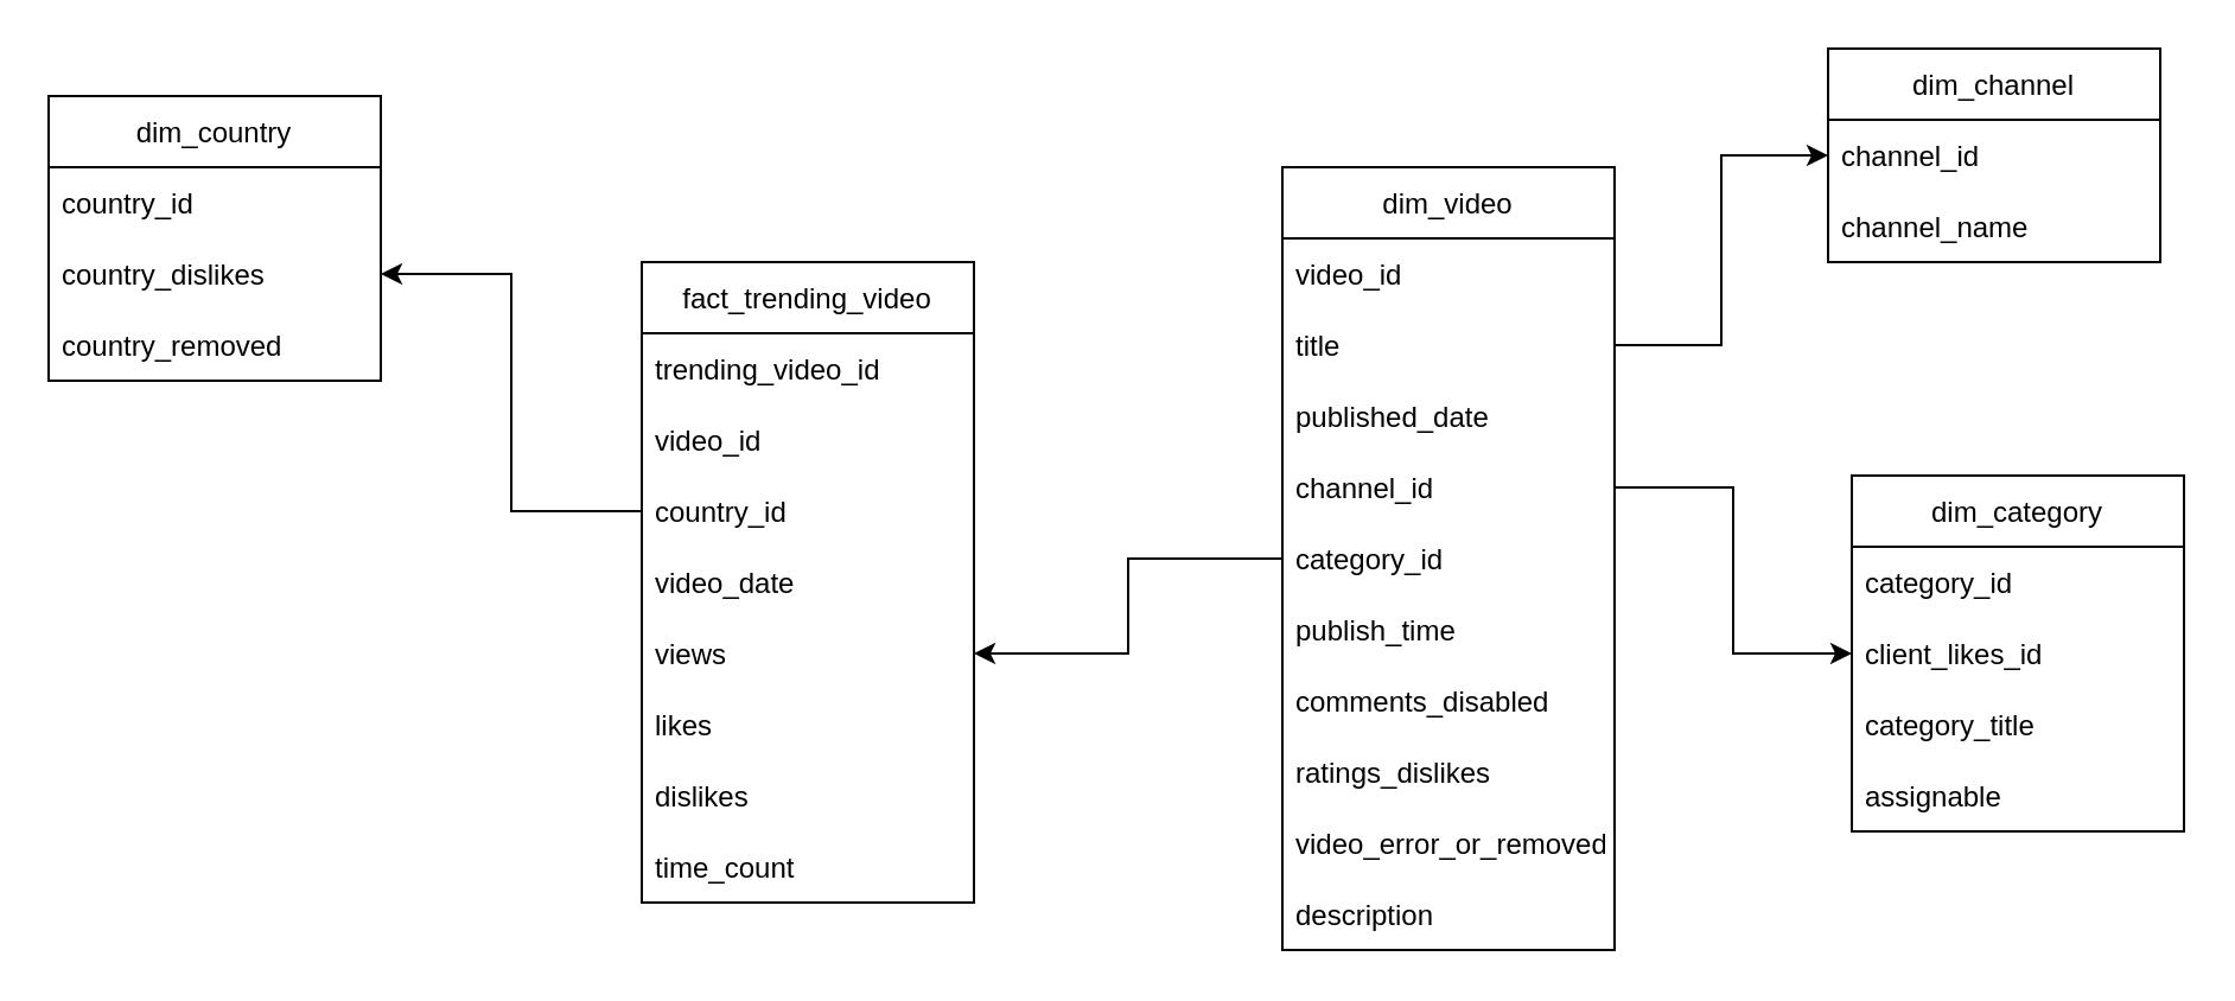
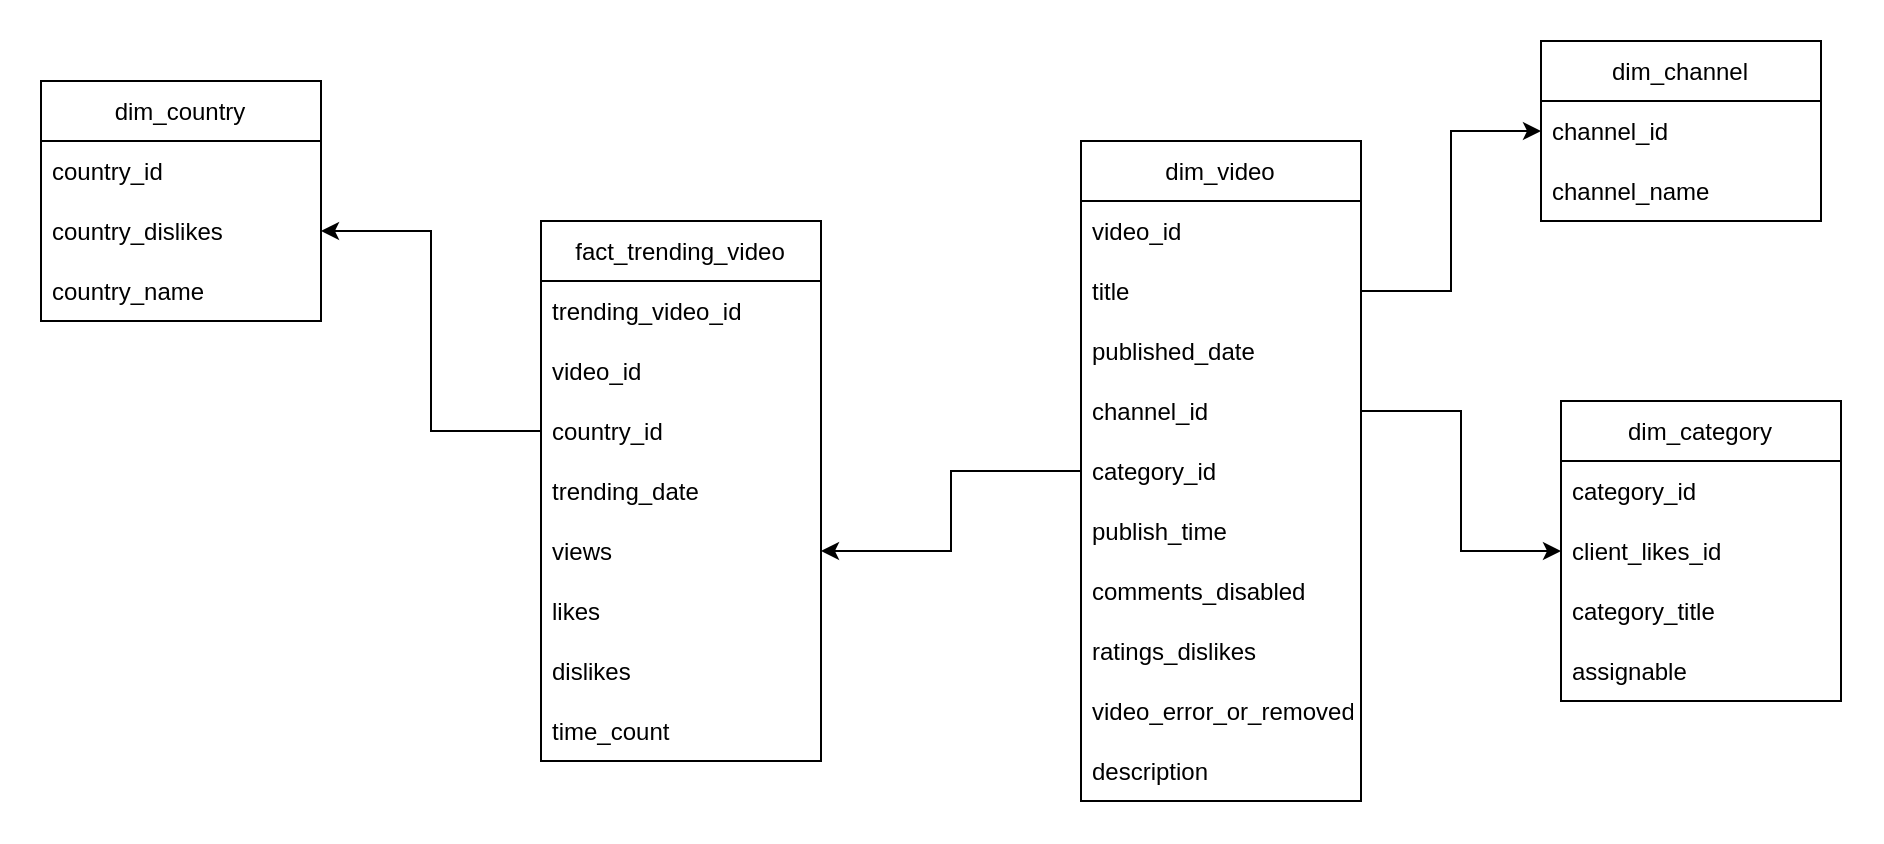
- <mxCell id="33" value="country_removed" style="text;strokeColor=none;fillColor=none;align=left;verticalAlign=middle;spacingLeft=4;spacingRight=4;overflow=hidden;points=[[0,0.5],[1,0.5]];portConstraint=eastwest;rotatable=0;" vertex="1" parent="30"><mxGeometry y="90" width="140" height="30" as="geometry" /></mxCell>
+ <mxCell id="33" value="country_name" style="text;strokeColor=none;fillColor=none;align=left;verticalAlign=middle;spacingLeft=4;spacingRight=4;overflow=hidden;points=[[0,0.5],[1,0.5]];portConstraint=eastwest;rotatable=0;" vertex="1" parent="30"><mxGeometry y="90" width="140" height="30" as="geometry" /></mxCell>
- <mxCell id="25" value="video_date" style="text;strokeColor=none;fillColor=none;align=left;verticalAlign=middle;spacingLeft=4;spacingRight=4;overflow=hidden;points=[[0,0.5],[1,0.5]];portConstraint=eastwest;rotatable=0;" vertex="1" parent="21"><mxGeometry y="120" width="140" height="30" as="geometry" /></mxCell>
+ <mxCell id="25" value="trending_date" style="text;strokeColor=none;fillColor=none;align=left;verticalAlign=middle;spacingLeft=4;spacingRight=4;overflow=hidden;points=[[0,0.5],[1,0.5]];portConstraint=eastwest;rotatable=0;" vertex="1" parent="21"><mxGeometry y="120" width="140" height="30" as="geometry" /></mxCell>
